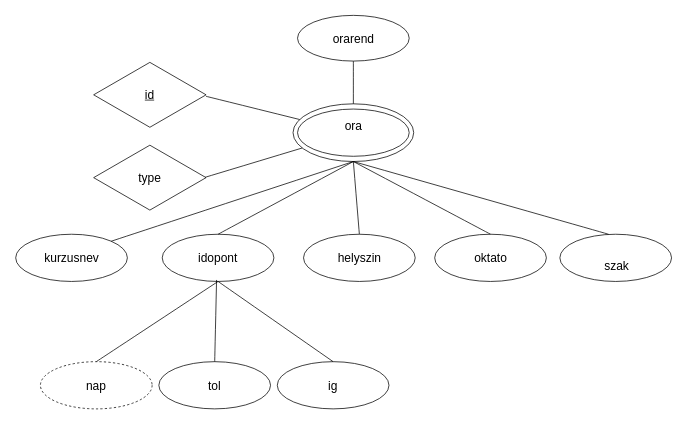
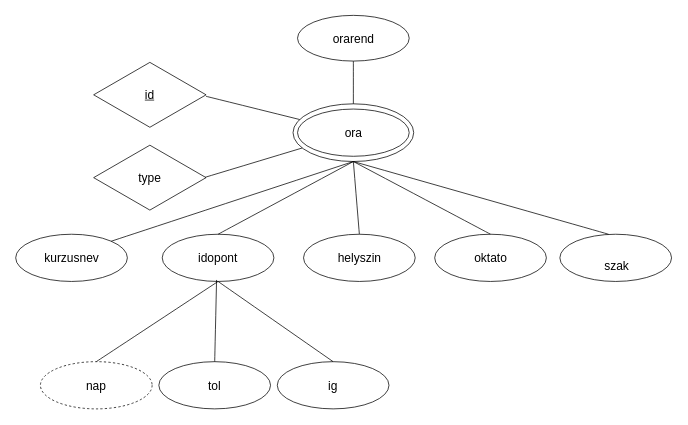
- <mxCell id="7" value="ora" style="text;strokeColor=none;fillColor=none;html=1;align=center;verticalAlign=middle;whiteSpace=wrap;rounded=0;fontSize=16;" vertex="1" parent="1"><mxGeometry x="440.5" y="151.5" width="60" height="30" as="geometry" /></mxCell>
+ <mxCell id="7" value="ora" style="text;strokeColor=none;fillColor=none;html=1;align=center;verticalAlign=middle;whiteSpace=wrap;rounded=0;fontSize=16;" vertex="1" parent="1"><mxGeometry x="440.5" y="161.5" width="60" height="30" as="geometry" /></mxCell>
